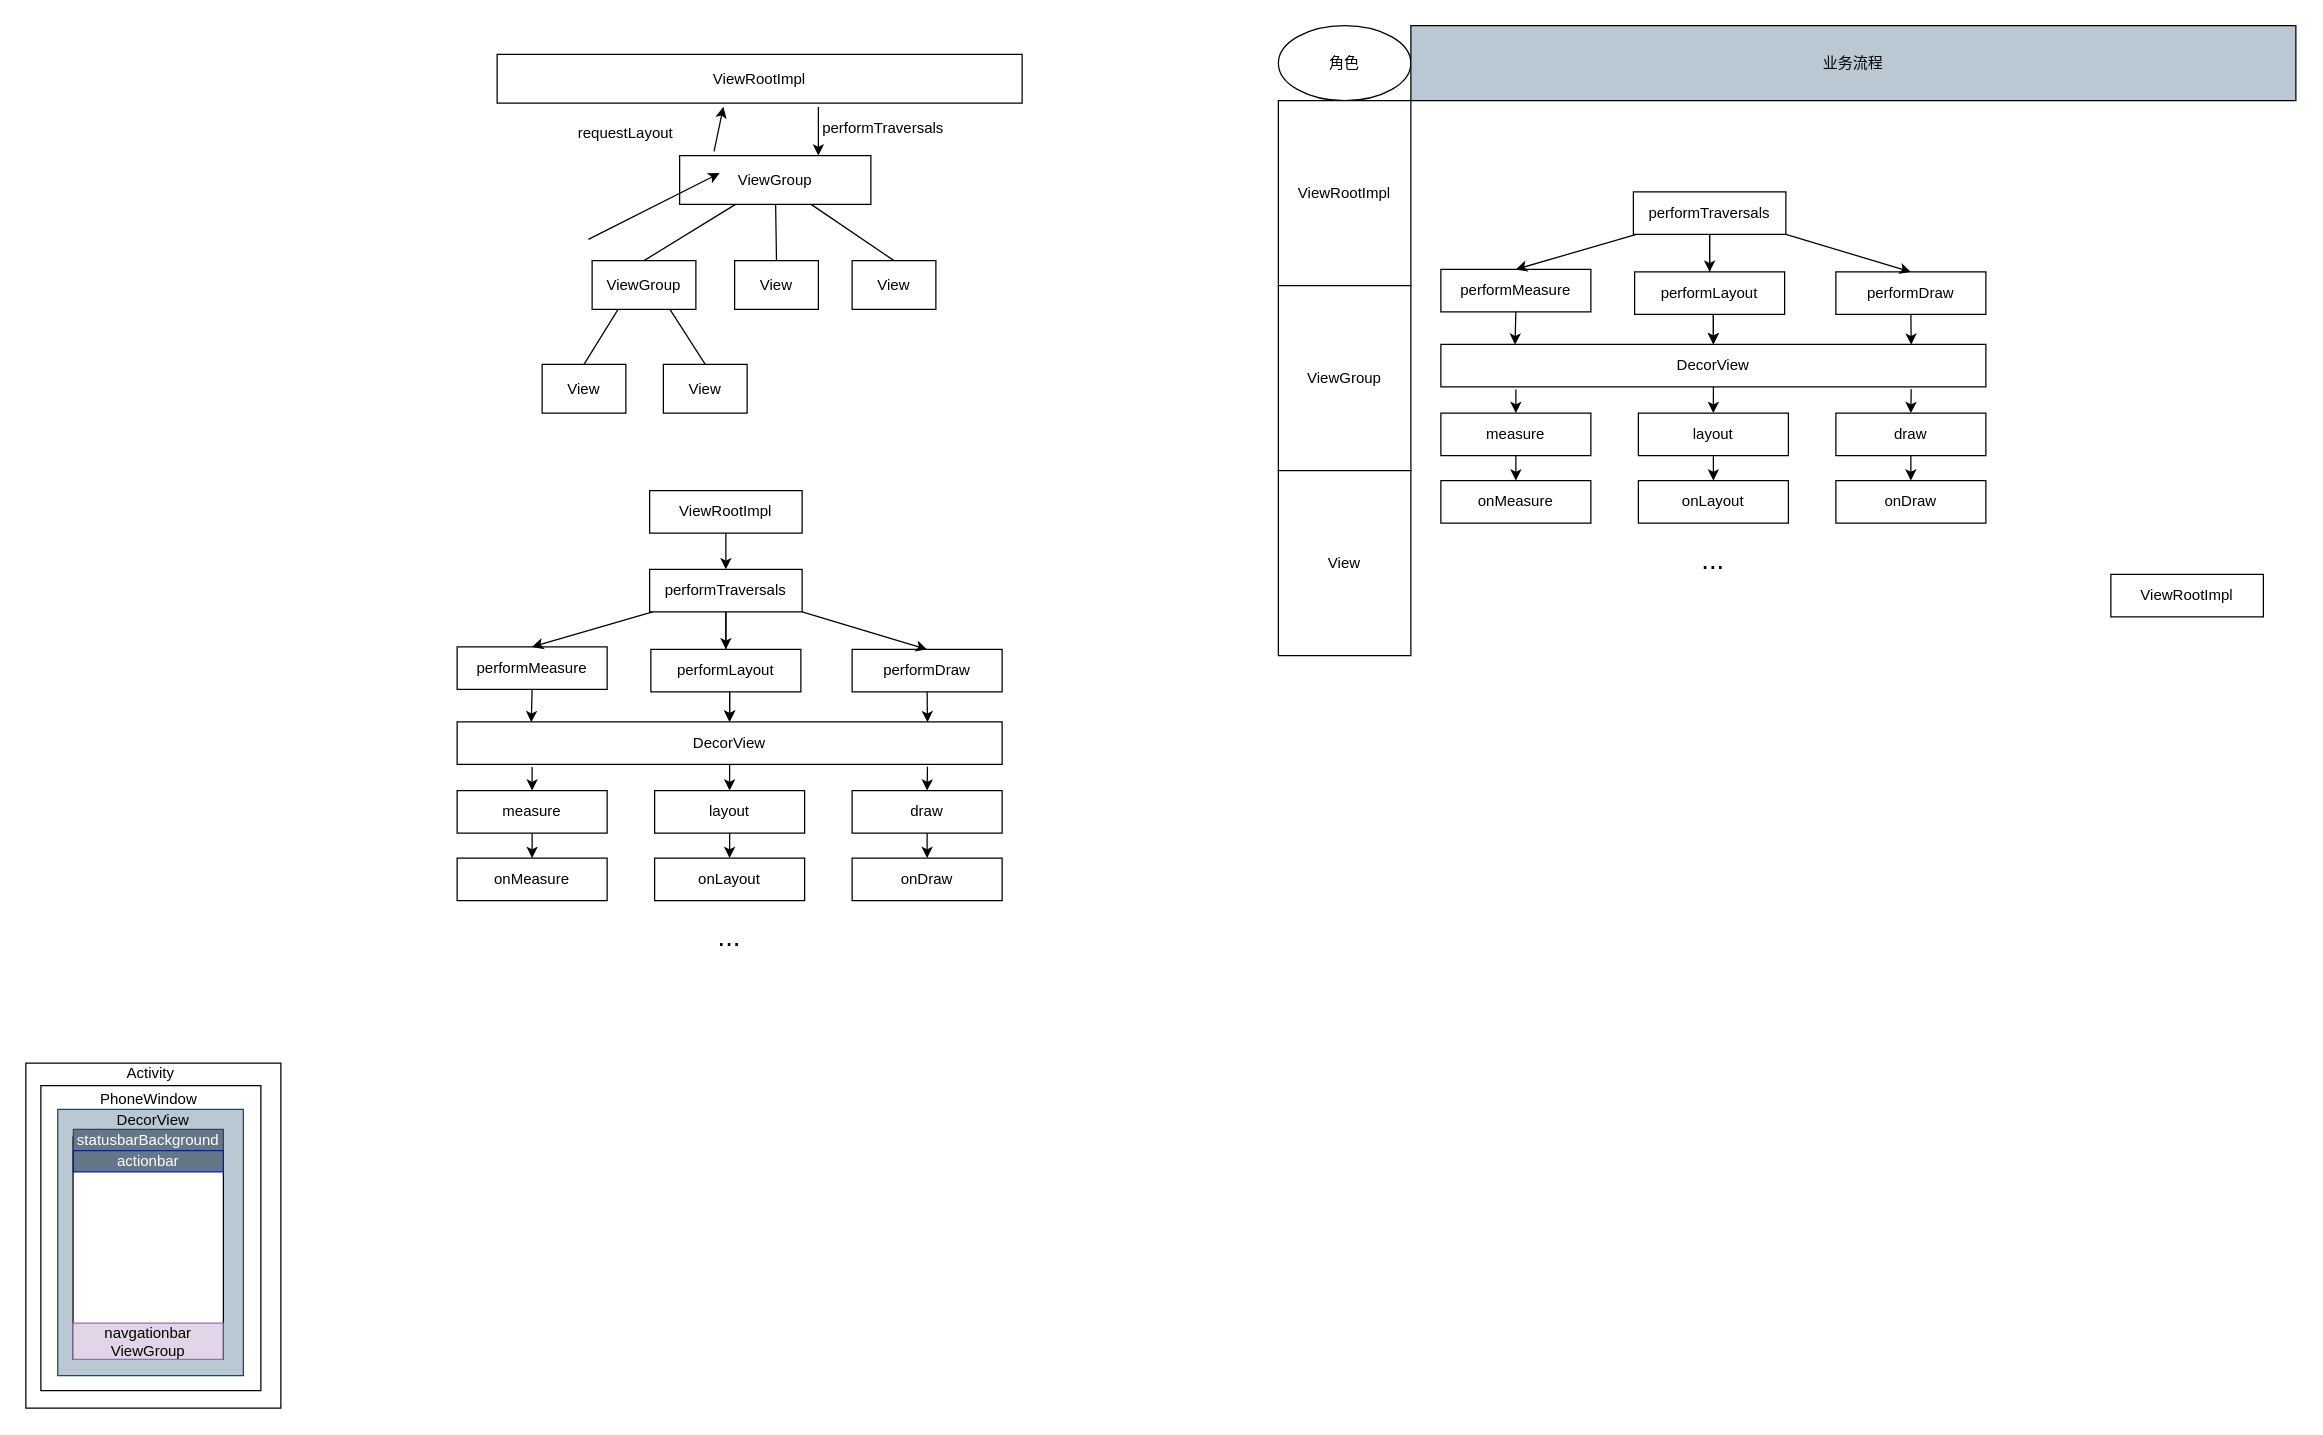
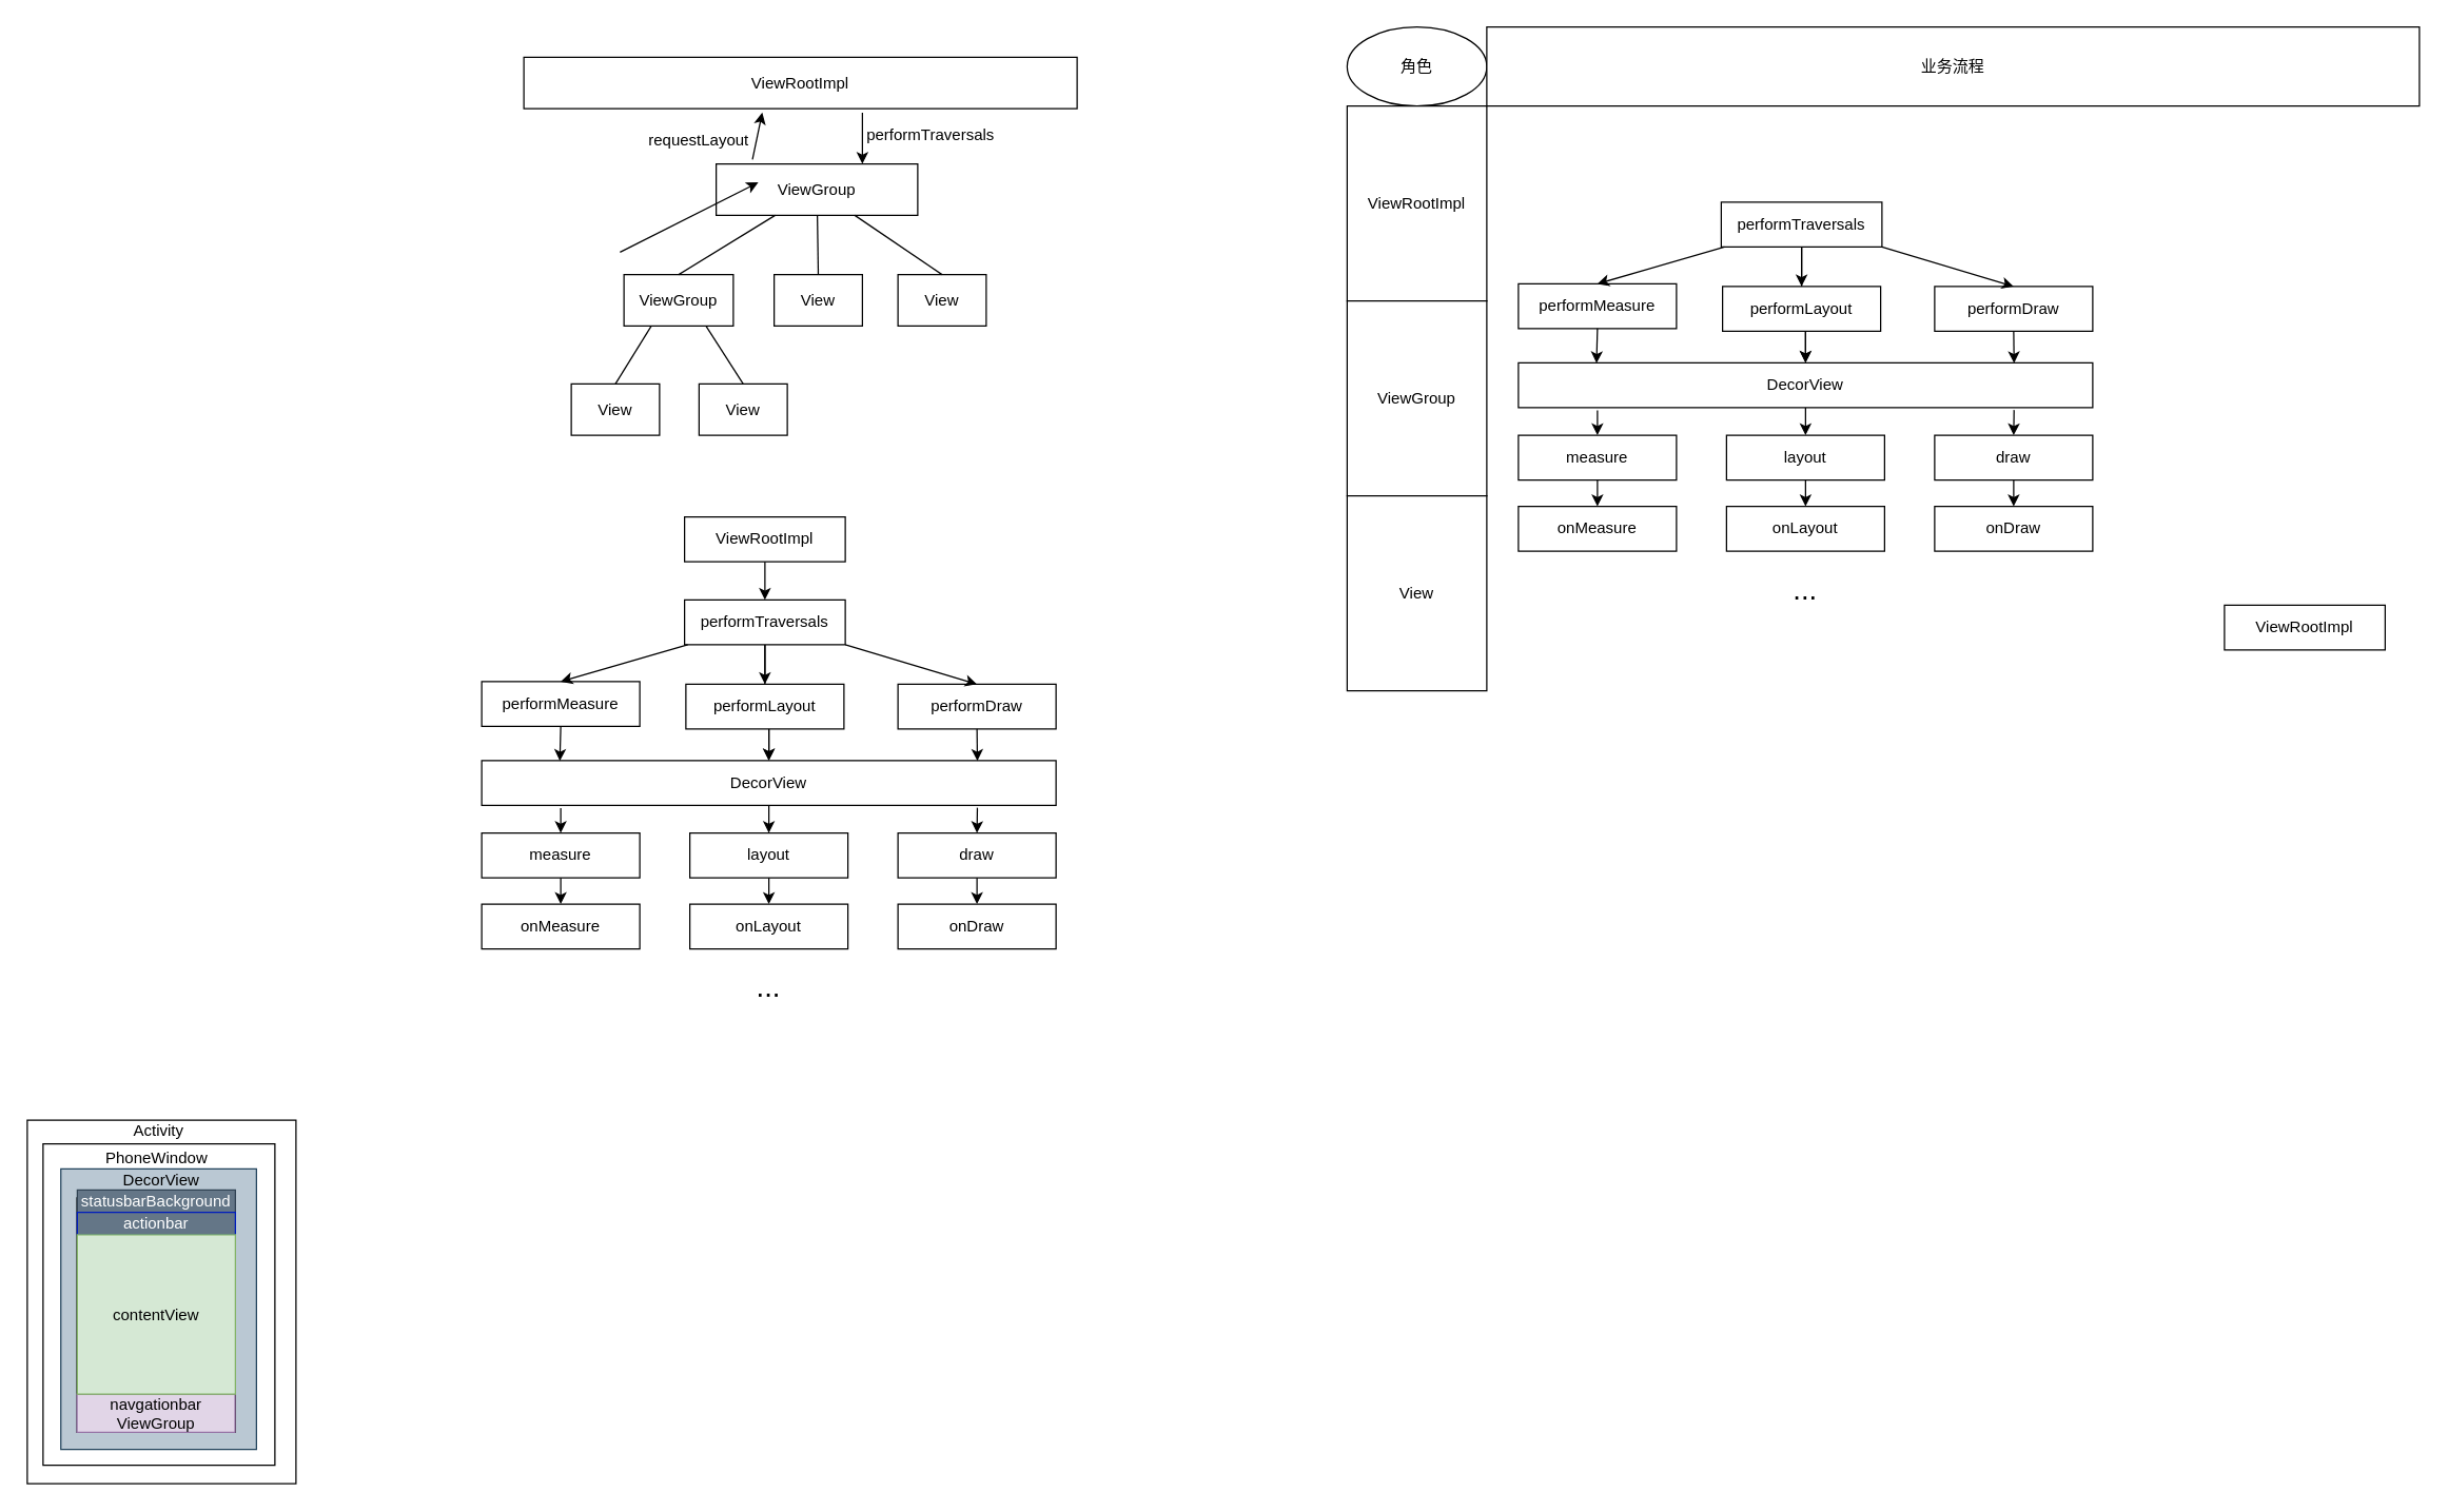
- <mxCell id="61" value="业务流程" style="whiteSpace=wrap;html=1;fillColor=#bac8d3;" vertex="1" parent="1"><mxGeometry x="1128" y="20" width="708" height="60" as="geometry" /></mxCell>
+ <mxCell id="61" value="业务流程" style="whiteSpace=wrap;html=1;" vertex="1" parent="1"><mxGeometry x="1128" y="20" width="708" height="60" as="geometry" /></mxCell>
- <mxCell id="56" value="requestLayout" style="text;strokeColor=none;align=center;fillColor=none;html=1;verticalAlign=middle;whiteSpace=wrap;rounded=0;" vertex="1" parent="1"><mxGeometry x="470" y="91" width="60" height="30" as="geometry" /></mxCell>
+ <mxCell id="56" value="requestLayout" style="text;strokeColor=none;align=center;fillColor=none;html=1;verticalAlign=middle;whiteSpace=wrap;rounded=0;" vertex="1" parent="1"><mxGeometry x="500" y="91" width="60" height="30" as="geometry" /></mxCell>
+ <mxCell id="51" value="contentView" style="rounded=0;whiteSpace=wrap;html=1;fillColor=#d5e8d4;strokeColor=#82b366;" vertex="1" parent="1"><mxGeometry x="58" y="937" width="120" height="121" as="geometry" /></mxCell>
